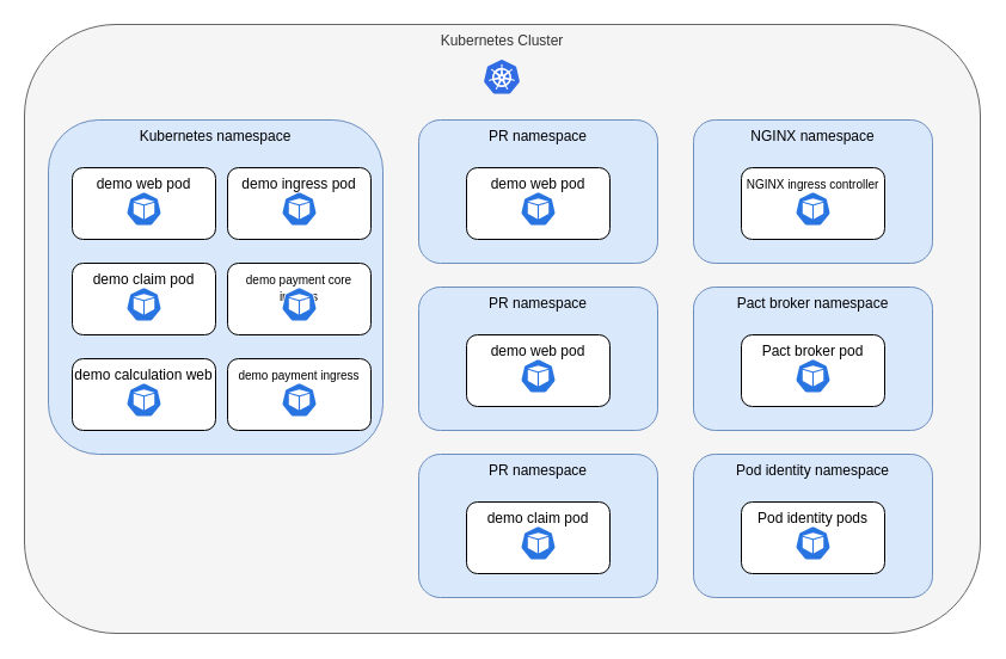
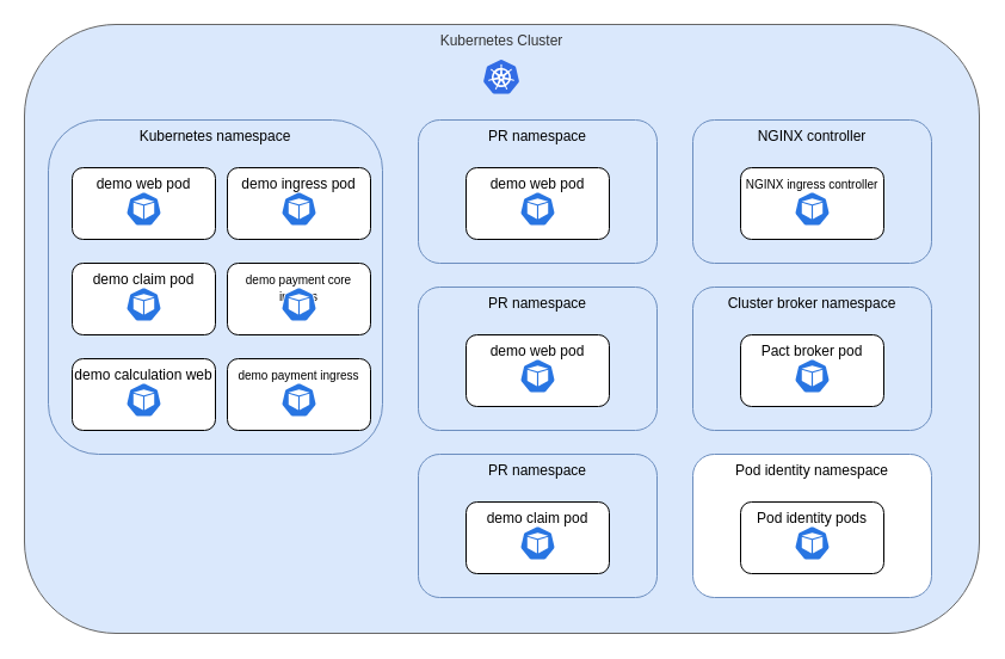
- <mxCell id="2" value="Kubernetes Cluster" style="rounded=1;whiteSpace=wrap;html=1;horizontal=1;verticalAlign=top;fillColor=#f5f5f5;strokeColor=#666666;fontColor=#333333;" vertex="1" parent="1"><mxGeometry x="20" y="20" width="800" height="510" as="geometry" /></mxCell>
+ <mxCell id="2" value="Kubernetes Cluster" style="rounded=1;whiteSpace=wrap;html=1;horizontal=1;verticalAlign=top;fillColor=#dae8fc;strokeColor=#666666;fontColor=#333333;" vertex="1" parent="1"><mxGeometry x="20" y="20" width="800" height="510" as="geometry" /></mxCell>
- <mxCell id="26" value="NGINX namespace" style="rounded=1;whiteSpace=wrap;html=1;verticalAlign=top;fillColor=#dae8fc;strokeColor=#6c8ebf;" vertex="1" parent="1"><mxGeometry x="580" y="100" width="200" height="120" as="geometry" /></mxCell>
+ <mxCell id="26" value="NGINX controller" style="rounded=1;whiteSpace=wrap;html=1;verticalAlign=top;fillColor=#dae8fc;strokeColor=#6c8ebf;" vertex="1" parent="1"><mxGeometry x="580" y="100" width="200" height="120" as="geometry" /></mxCell>
- <mxCell id="29" value="Pact broker namespace" style="rounded=1;whiteSpace=wrap;html=1;verticalAlign=top;fillColor=#dae8fc;strokeColor=#6c8ebf;" vertex="1" parent="1"><mxGeometry x="580" y="240" width="200" height="120" as="geometry" /></mxCell>
+ <mxCell id="29" value="Cluster broker namespace" style="rounded=1;whiteSpace=wrap;html=1;verticalAlign=top;fillColor=#dae8fc;strokeColor=#6c8ebf;" vertex="1" parent="1"><mxGeometry x="580" y="240" width="200" height="120" as="geometry" /></mxCell>
- <mxCell id="32" value="Pod identity namespace" style="rounded=1;whiteSpace=wrap;html=1;verticalAlign=top;fillColor=#dae8fc;strokeColor=#6c8ebf;" vertex="1" parent="1"><mxGeometry x="580" y="380" width="200" height="120" as="geometry" /></mxCell>
+ <mxCell id="32" value="Pod identity namespace" style="rounded=1;whiteSpace=wrap;html=1;verticalAlign=top;fillColor=#ffffff;strokeColor=#6c8ebf;" vertex="1" parent="1"><mxGeometry x="580" y="380" width="200" height="120" as="geometry" /></mxCell>
